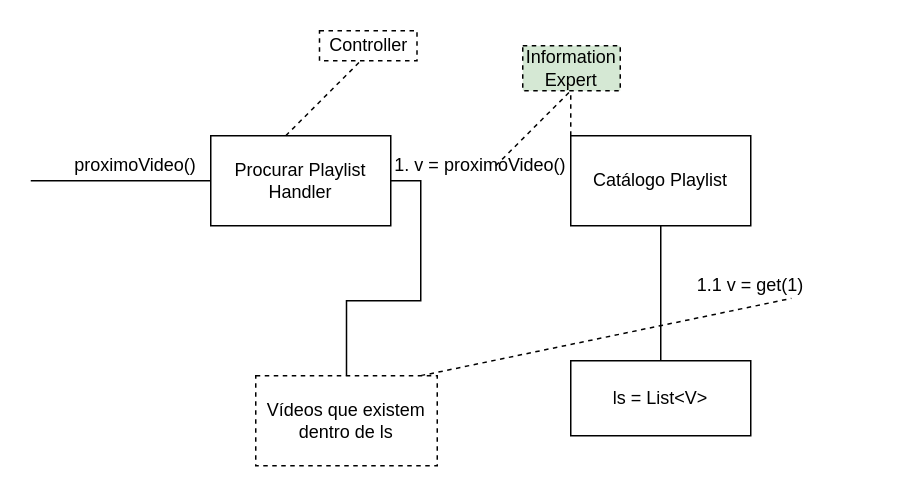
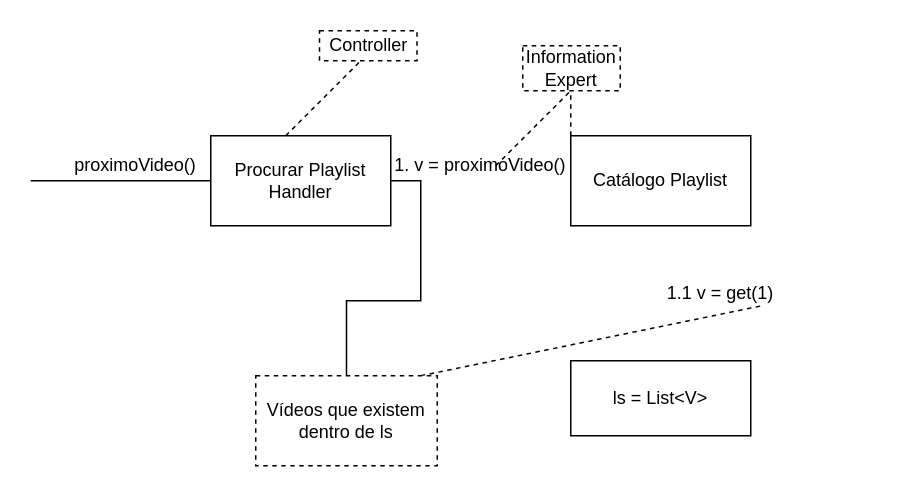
- <mxCell id="19" value="Information Expert" style="rounded=0;whiteSpace=wrap;html=1;dashed=1;fillColor=#d5e8d4;" vertex="1" parent="1"><mxGeometry x="348" y="30" width="65" height="30" as="geometry" /></mxCell>
+ <mxCell id="19" value="Information Expert" style="rounded=0;whiteSpace=wrap;html=1;dashed=1;" vertex="1" parent="1"><mxGeometry x="348" y="30" width="65" height="30" as="geometry" /></mxCell>
- <mxCell id="10" value="1.1 v = get(1)" style="text;html=1;strokeColor=none;fillColor=none;align=center;verticalAlign=middle;whiteSpace=wrap;rounded=0;" vertex="1" parent="1"><mxGeometry x="460" y="180" width="80" height="20" as="geometry" /></mxCell>
+ <mxCell id="10" value="1.1 v = get(1)" style="text;html=1;strokeColor=none;fillColor=none;align=center;verticalAlign=middle;whiteSpace=wrap;rounded=0;" vertex="1" parent="1"><mxGeometry x="440" y="185" width="80" height="20" as="geometry" /></mxCell>
- <mxCell id="7" style="edgeStyle=orthogonalEdgeStyle;rounded=0;orthogonalLoop=1;jettySize=auto;html=1;exitX=0.5;exitY=0;exitDx=0;exitDy=0;entryX=0.5;entryY=1;entryDx=0;entryDy=0;endArrow=none;endFill=0;strokeColor=#000000;" edge="1" parent="1" source="8" target="6"><mxGeometry relative="1" as="geometry" /></mxCell>
